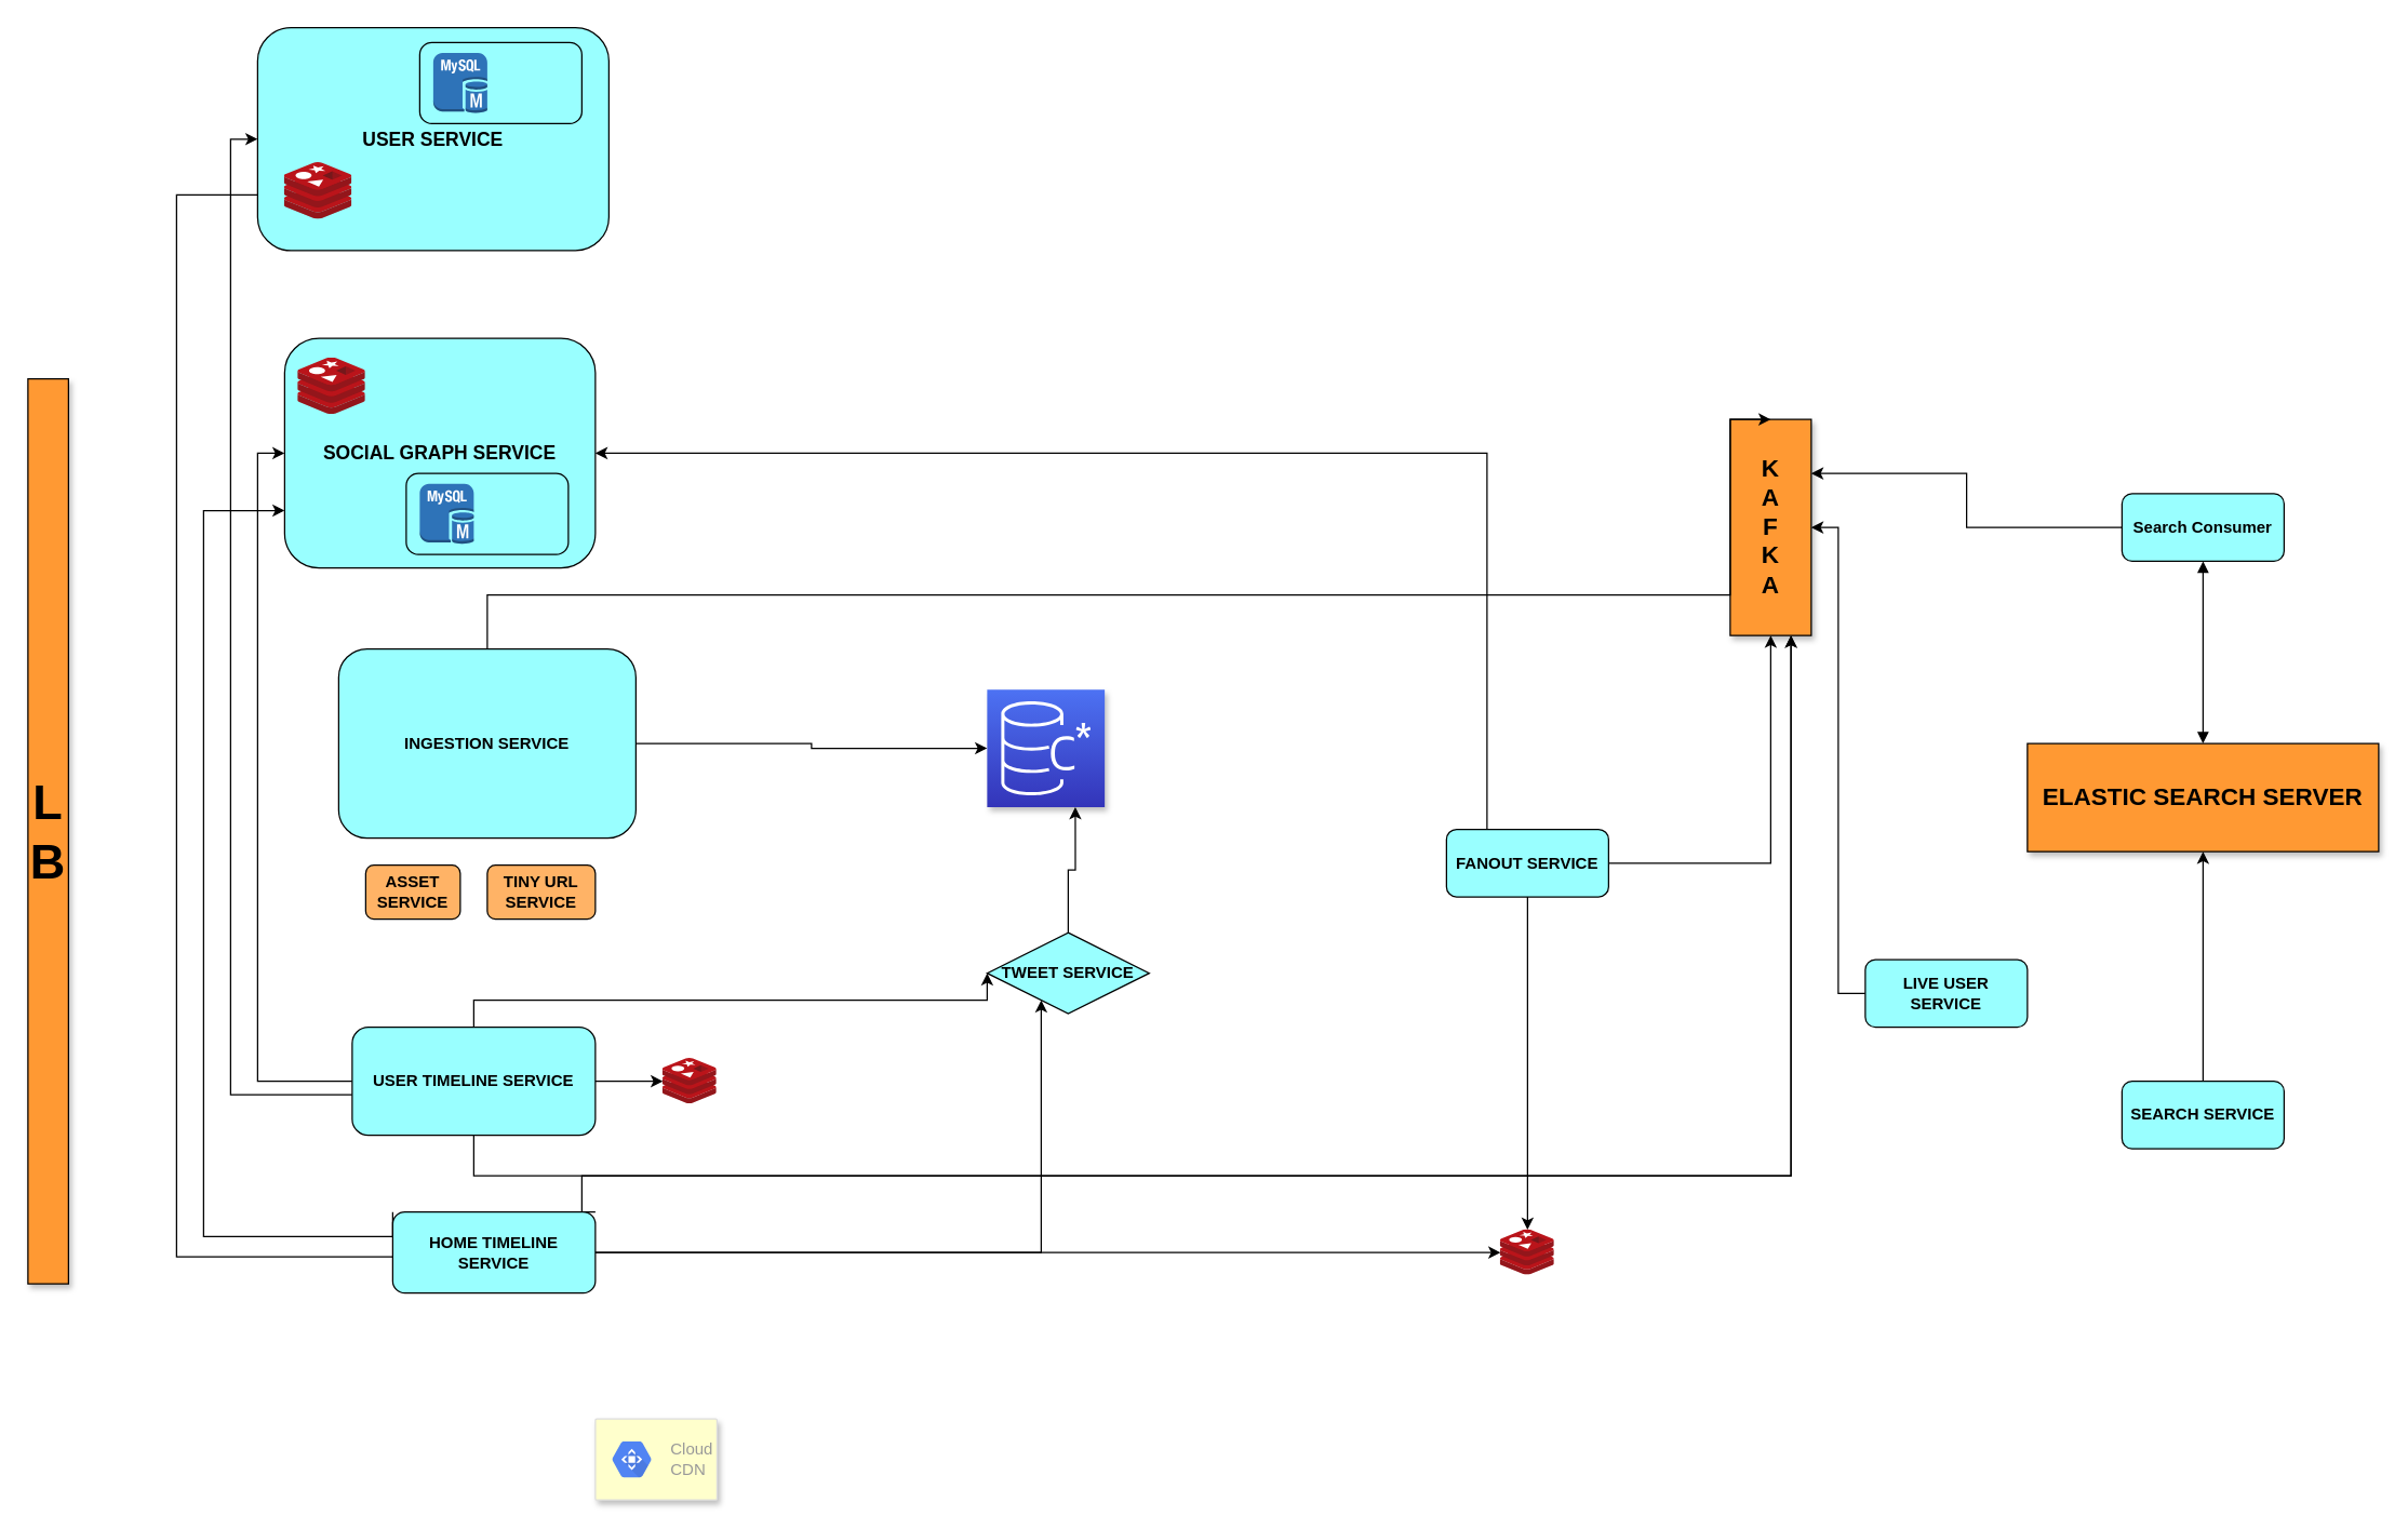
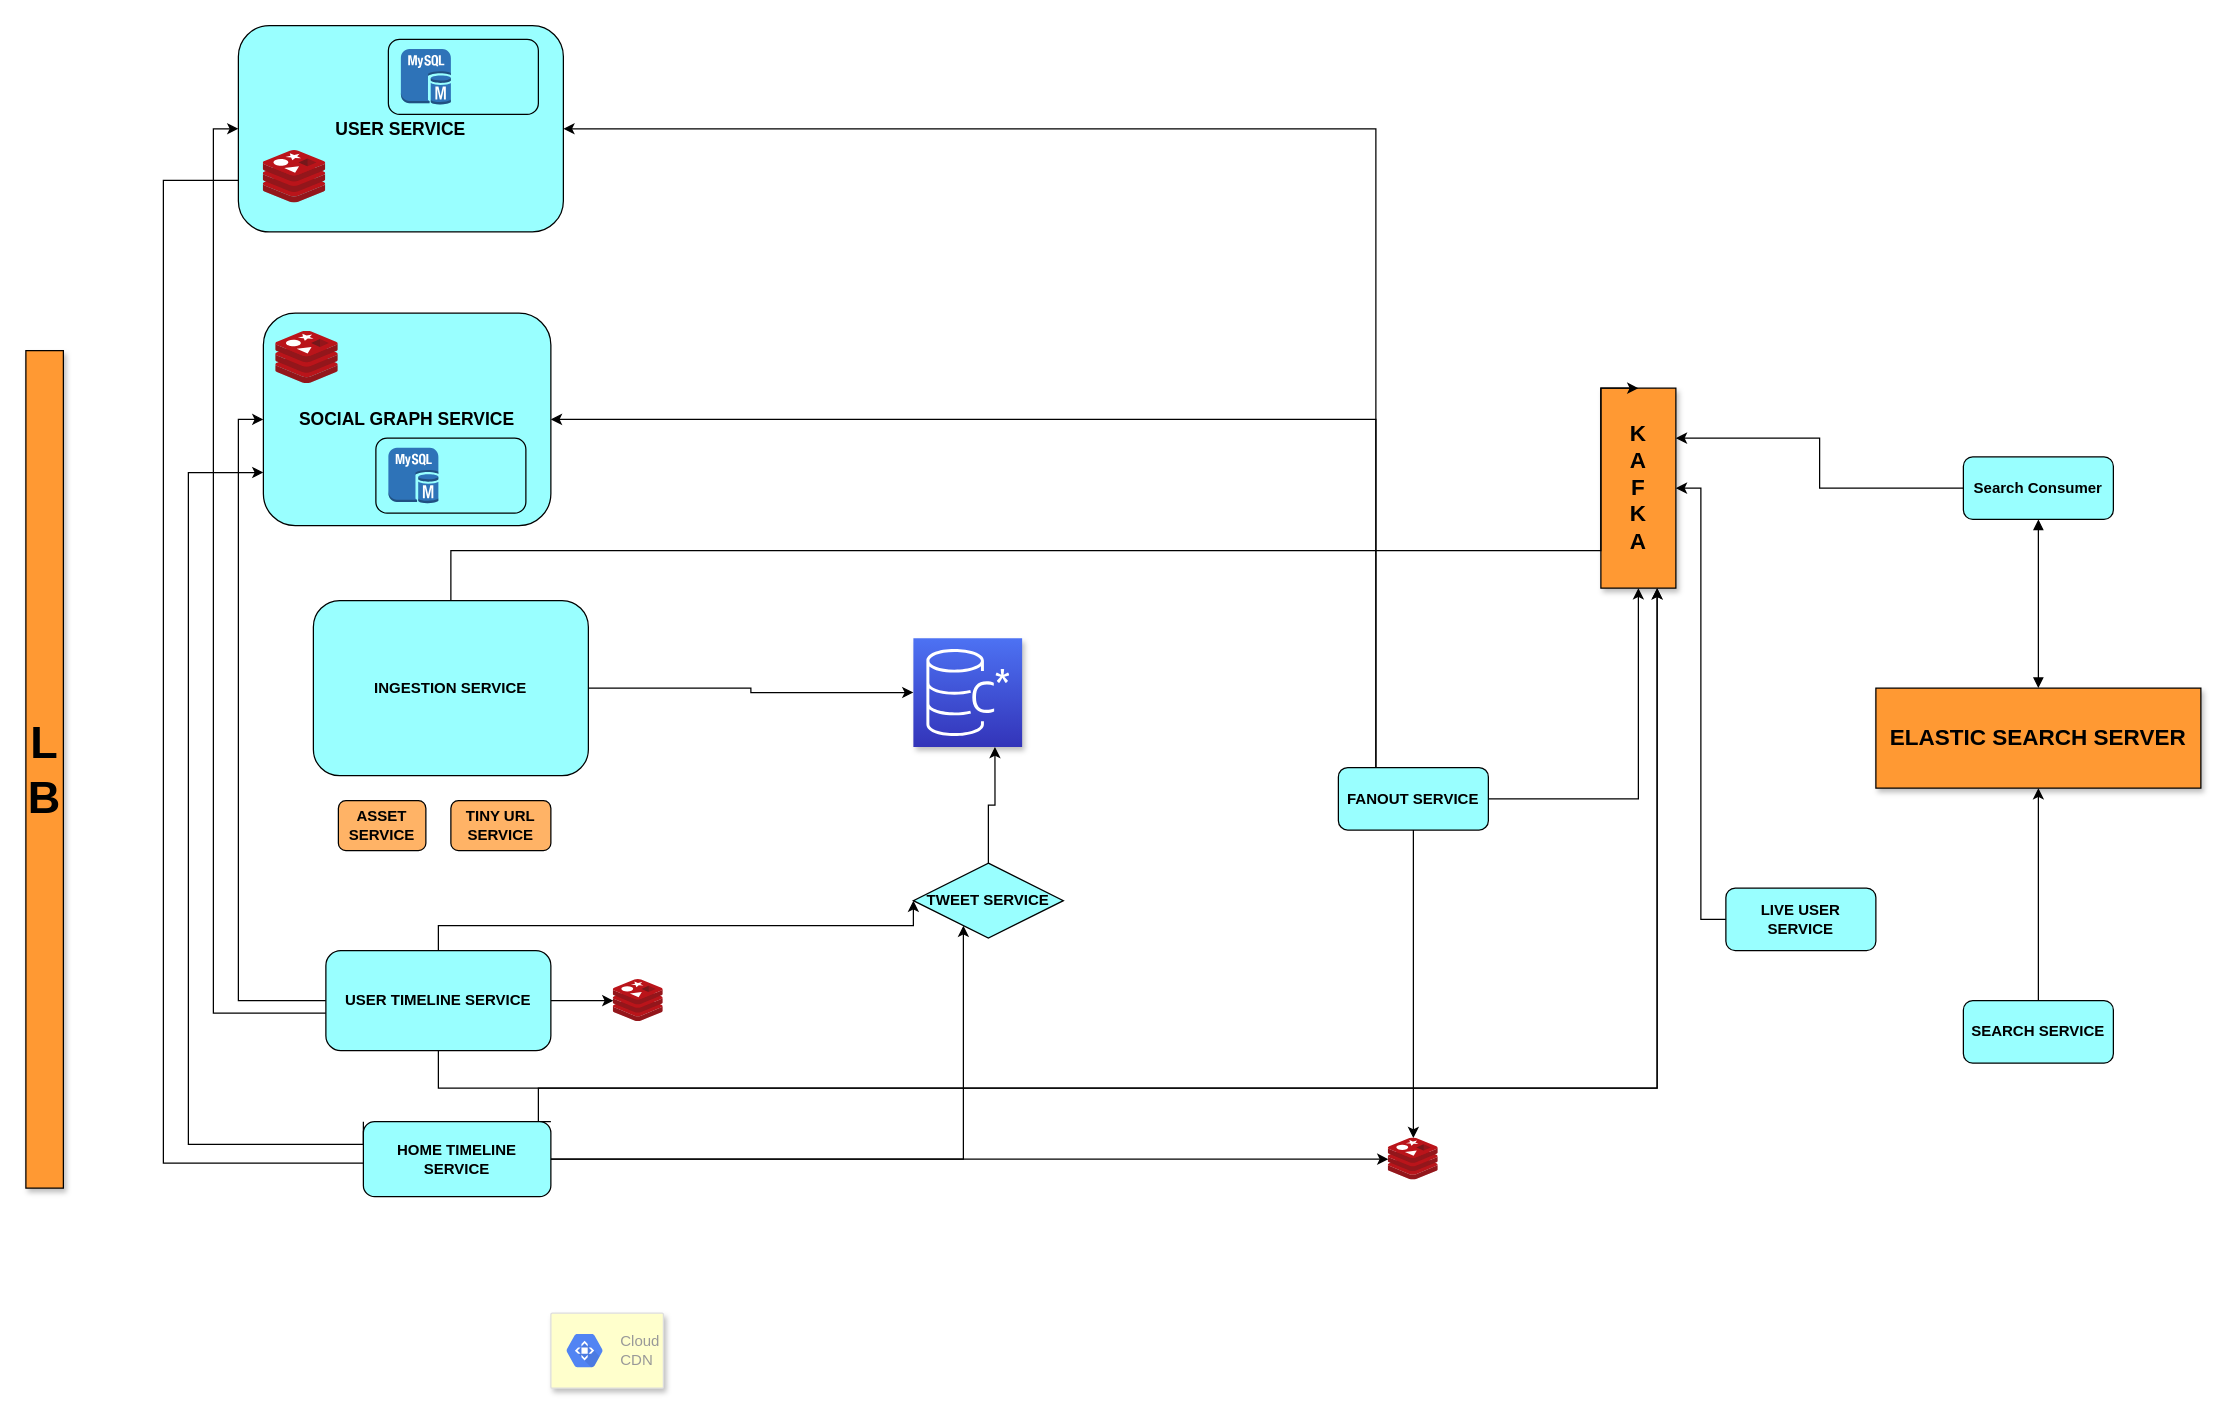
+ <mxCell id="19" style="edgeStyle=orthogonalEdgeStyle;rounded=0;orthogonalLoop=1;jettySize=auto;html=1;exitX=0.25;exitY=0;exitDx=0;exitDy=0;entryX=1;entryY=0.5;entryDx=0;entryDy=0;shadow=0;" parent="1" source="21" target="29" edge="1"><mxGeometry relative="1" as="geometry"><Array as="points"><mxPoint x="1100" y="103" /></Array></mxGeometry></mxCell>
